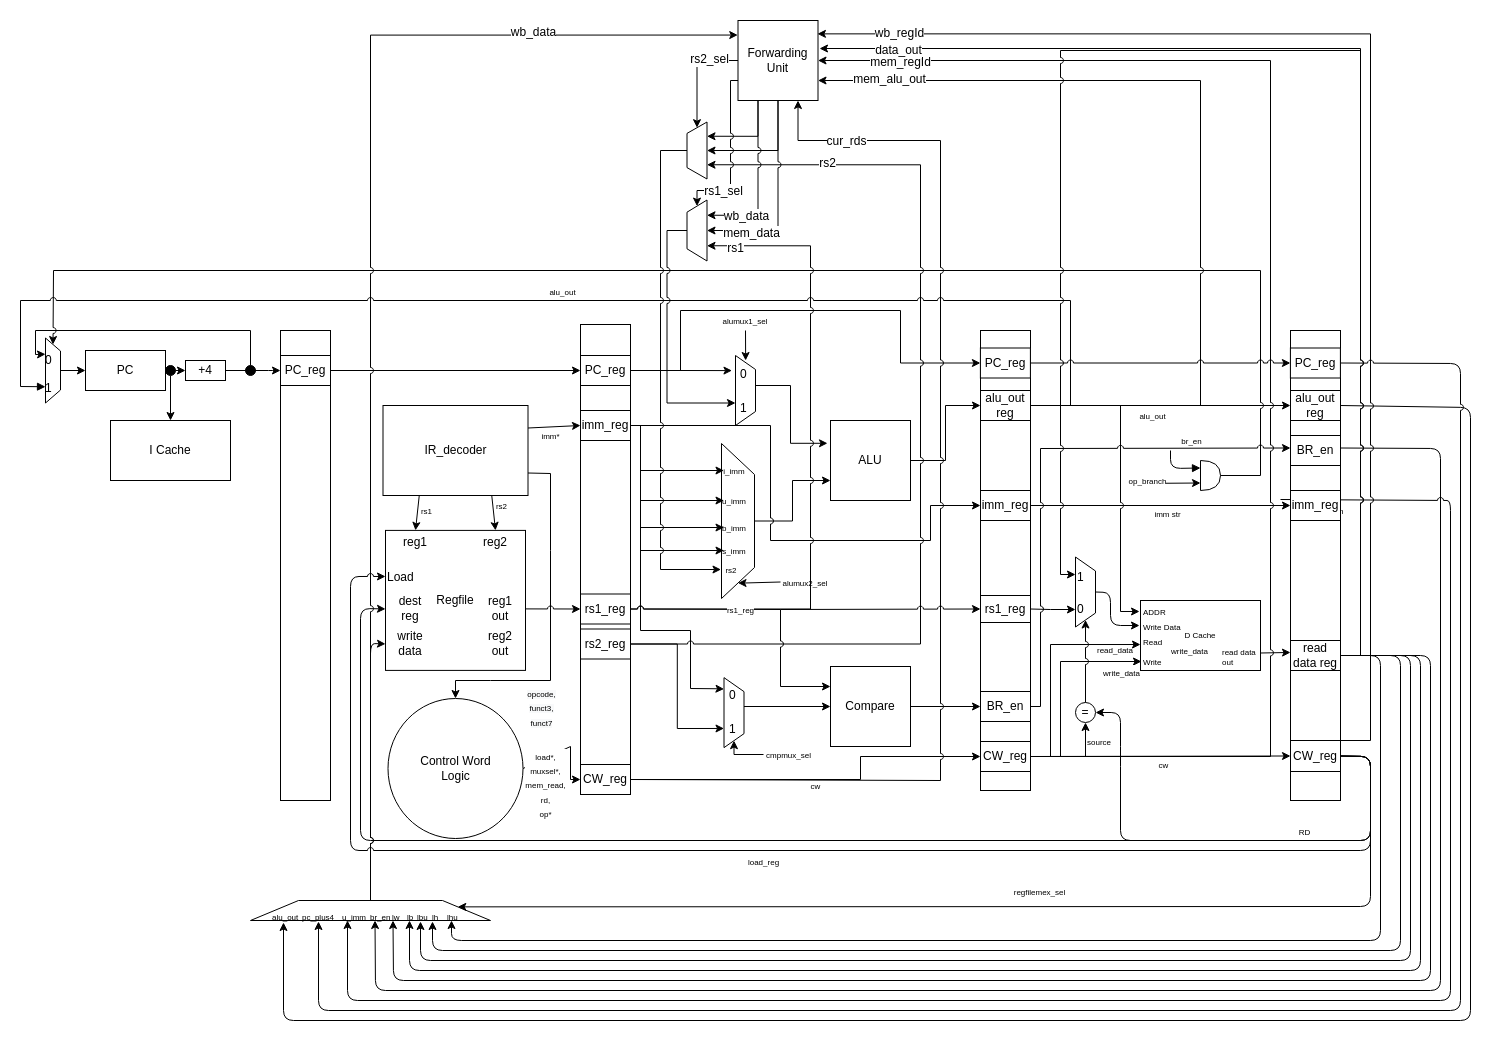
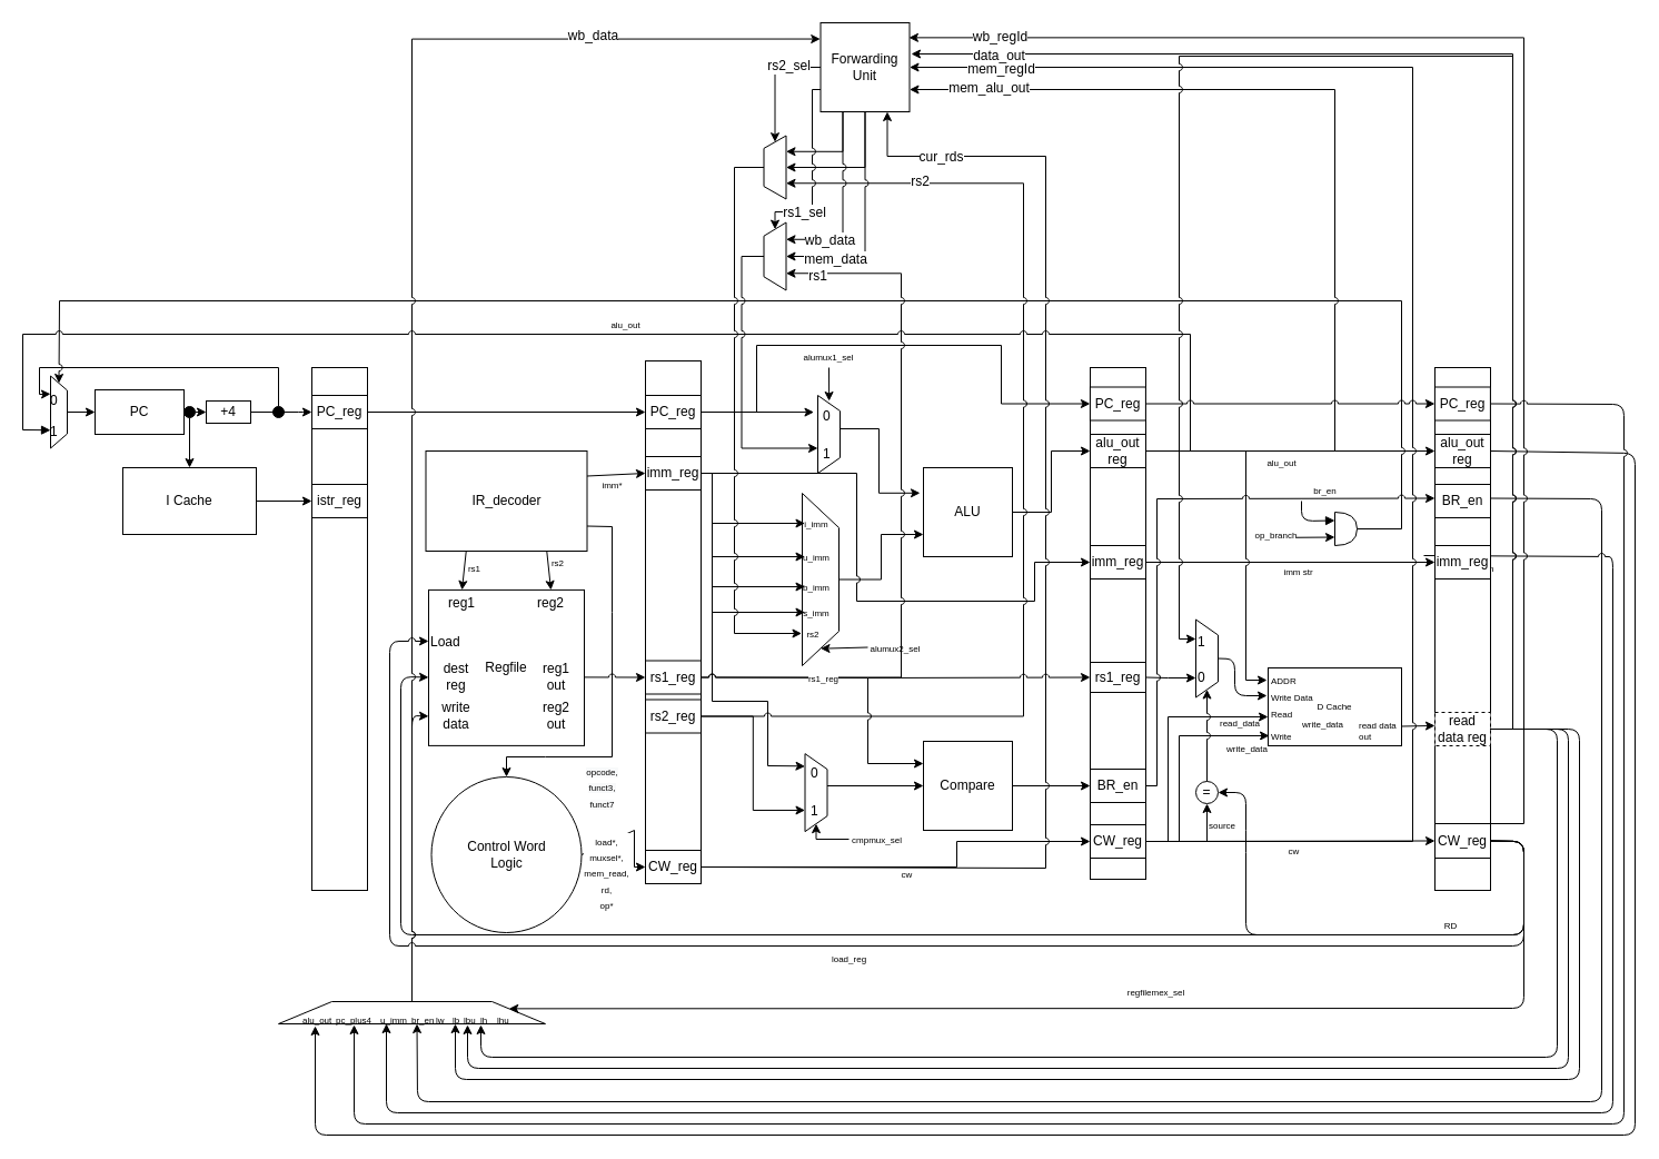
+ <mxCell id="32" value="" style="endArrow=classic;html=1;entryX=0;entryY=0.5;entryDx=0;entryDy=0;exitX=1;exitY=0.5;exitDx=0;exitDy=0;" parent="1" source="17" target="56" edge="1"><mxGeometry width="50" height="50" relative="1" as="geometry"><mxPoint x="20" y="870" as="sourcePoint" /><mxPoint x="70" y="820" as="targetPoint" /><Array as="points" /></mxGeometry></mxCell>
+ <mxCell id="56" value="istr_reg" style="rounded=0;whiteSpace=wrap;html=1;" parent="1" vertex="1"><mxGeometry x="280" y="435" width="50" height="30" as="geometry" /></mxCell>
- <mxCell id="127" value="&lt;font style=&quot;font-size: 12px&quot;&gt;read data reg&lt;/font&gt;" style="rounded=0;whiteSpace=wrap;html=1;fillColor=#FFFFFF;fontSize=8;fontColor=none;" parent="1" vertex="1"><mxGeometry x="1290" y="640" width="50" height="30" as="geometry" /></mxCell>
+ <mxCell id="127" value="&lt;font style=&quot;font-size: 12px&quot;&gt;read data reg&lt;/font&gt;" style="rounded=0;whiteSpace=wrap;html=1;fillColor=#FFFFFF;fontSize=8;fontColor=none;dashed=1;" parent="1" vertex="1"><mxGeometry x="1290" y="640" width="50" height="30" as="geometry" /></mxCell>
- <mxCell id="128" value="" style="endArrow=classic;html=1;shadow=0;fontSize=8;fontColor=none;exitX=1;exitY=0.5;exitDx=0;exitDy=0;jumpStyle=arc;entryX=0.2;entryY=1;entryDx=0;entryDy=0;entryPerimeter=0;" parent="1" source="127" target="120" edge="1"><mxGeometry width="50" height="50" relative="1" as="geometry"><mxPoint x="750" y="1020" as="sourcePoint" /><mxPoint x="530" y="915" as="targetPoint" /><Array as="points"><mxPoint x="1380" y="655" /><mxPoint x="1380" y="940" /><mxPoint x="451" y="940" /></Array></mxGeometry></mxCell>
- <mxCell id="138" value="" style="endArrow=classic;html=1;shadow=0;fontSize=8;fontColor=none;entryX=0.125;entryY=1;entryDx=0;entryDy=0;entryPerimeter=0;exitX=1;exitY=0.5;exitDx=0;exitDy=0;jumpStyle=arc;" parent="1" source="127" target="115" edge="1"><mxGeometry width="50" height="50" relative="1" as="geometry"><mxPoint x="1450" y="660" as="sourcePoint" /><mxPoint x="340" y="1000" as="targetPoint" /><Array as="points"><mxPoint x="1430" y="655" /><mxPoint x="1430" y="980" /><mxPoint x="393" y="980" /></Array></mxGeometry></mxCell>
